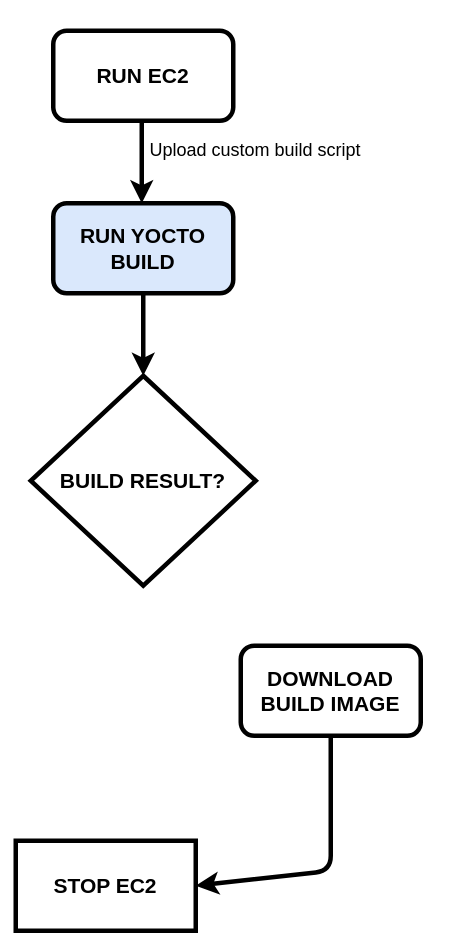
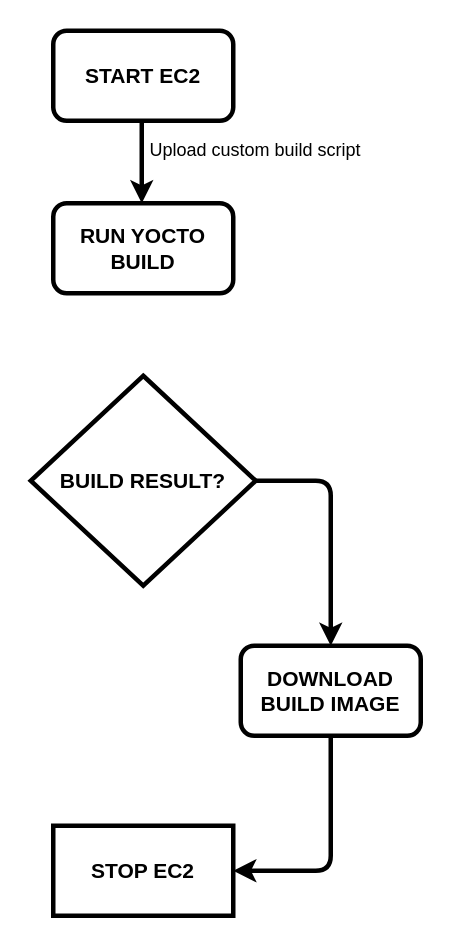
- <mxCell id="2" value="&lt;font style=&quot;font-size: 14px&quot;&gt;&lt;b&gt;RUN EC2&lt;/b&gt;&lt;/font&gt;" style="rounded=1;whiteSpace=wrap;html=1;strokeWidth=3;" vertex="1" parent="1"><mxGeometry x="35" y="20" width="120" height="60" as="geometry" /></mxCell>
+ <mxCell id="2" value="&lt;font style=&quot;font-size: 14px&quot;&gt;&lt;b&gt;START EC2&lt;/b&gt;&lt;/font&gt;" style="rounded=1;whiteSpace=wrap;html=1;strokeWidth=3;" vertex="1" parent="1"><mxGeometry x="35" y="20" width="120" height="60" as="geometry" /></mxCell>
- <mxCell id="3" value="&lt;b style=&quot;font-size: 14px ; white-space: normal&quot;&gt;RUN YOCTO BUILD&lt;/b&gt;" style="rounded=1;whiteSpace=wrap;html=1;strokeWidth=3;fillColor=#dae8fc;" vertex="1" parent="1"><mxGeometry x="35" y="135" width="120" height="60" as="geometry" /></mxCell>
+ <mxCell id="3" value="&lt;b style=&quot;font-size: 14px ; white-space: normal&quot;&gt;RUN YOCTO BUILD&lt;/b&gt;" style="rounded=1;whiteSpace=wrap;html=1;strokeWidth=3;" vertex="1" parent="1"><mxGeometry x="35" y="135" width="120" height="60" as="geometry" /></mxCell>
- <mxCell id="9" value="" style="endArrow=classic;html=1;strokeWidth=3;exitX=0.5;exitY=1;exitDx=0;exitDy=0;entryX=0.5;entryY=0;entryDx=0;entryDy=0;" edge="1" parent="1" source="3" target="4"><mxGeometry width="50" height="50" relative="1" as="geometry"><mxPoint x="-150" y="180" as="sourcePoint" /><mxPoint x="-100" y="130" as="targetPoint" /></mxGeometry></mxCell>
+ <mxCell id="7" value="" style="endArrow=classic;html=1;entryX=0.5;entryY=0;entryDx=0;entryDy=0;exitX=1;exitY=0.5;exitDx=0;exitDy=0;strokeWidth=3;" edge="1" parent="1" source="4" target="6"><mxGeometry width="50" height="50" relative="1" as="geometry"><mxPoint x="210" y="340" as="sourcePoint" /><mxPoint x="260" y="290" as="targetPoint" /><Array as="points"><mxPoint x="220" y="320" /></Array></mxGeometry></mxCell>
- <mxCell id="5" value="&lt;b style=&quot;font-size: 14px ; white-space: normal&quot;&gt;STOP EC2&lt;/b&gt;" style="rounded=0;whiteSpace=wrap;html=1;strokeWidth=3;" vertex="1" parent="1"><mxGeometry x="10" y="560" width="120" height="60" as="geometry" /></mxCell>
+ <mxCell id="5" value="&lt;b style=&quot;font-size: 14px ; white-space: normal&quot;&gt;STOP EC2&lt;/b&gt;" style="rounded=0;whiteSpace=wrap;html=1;strokeWidth=3;" vertex="1" parent="1"><mxGeometry x="35" y="550" width="120" height="60" as="geometry" /></mxCell>
